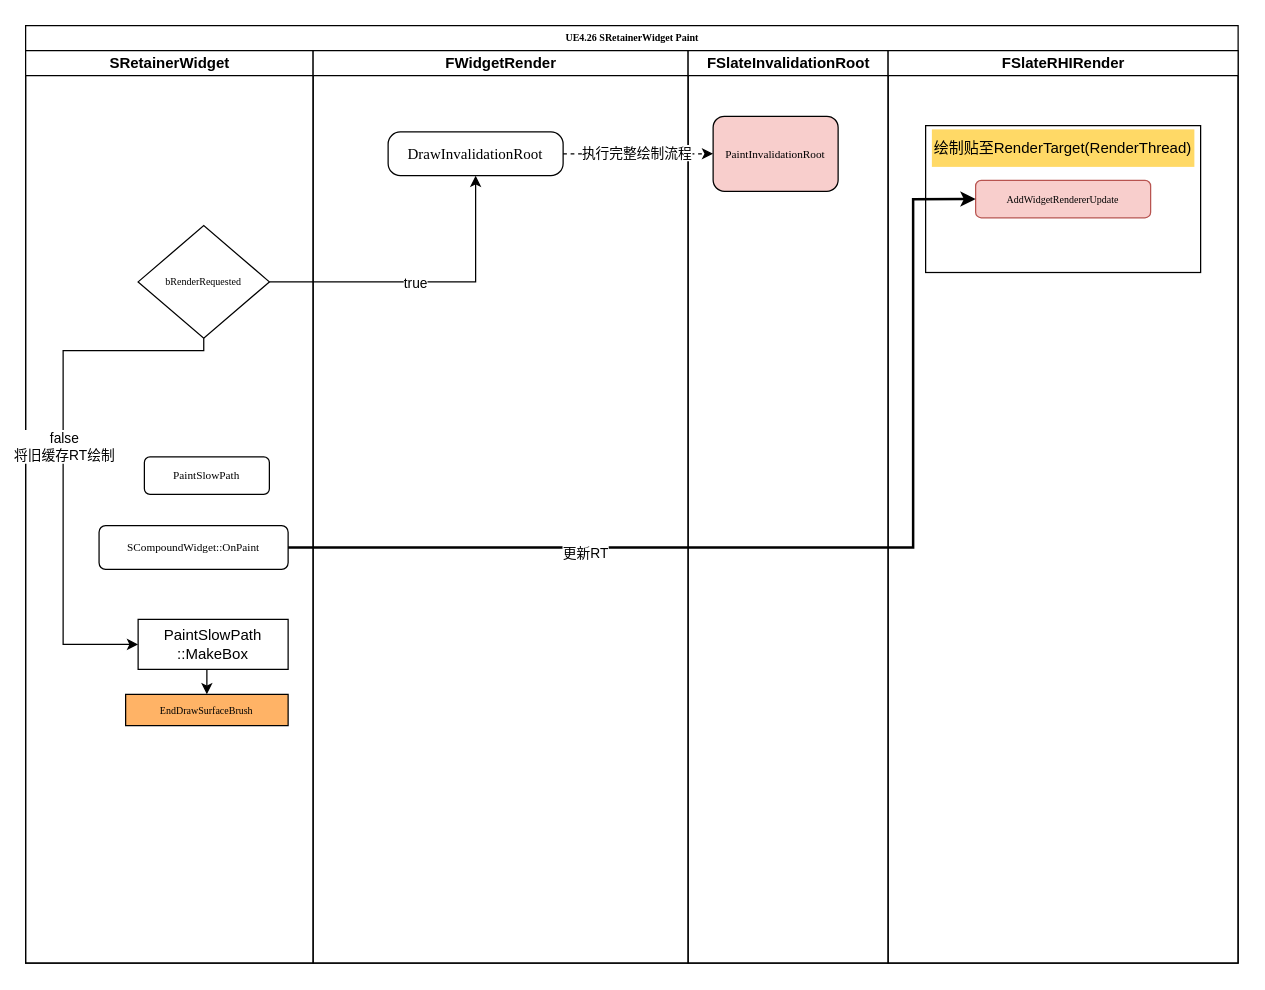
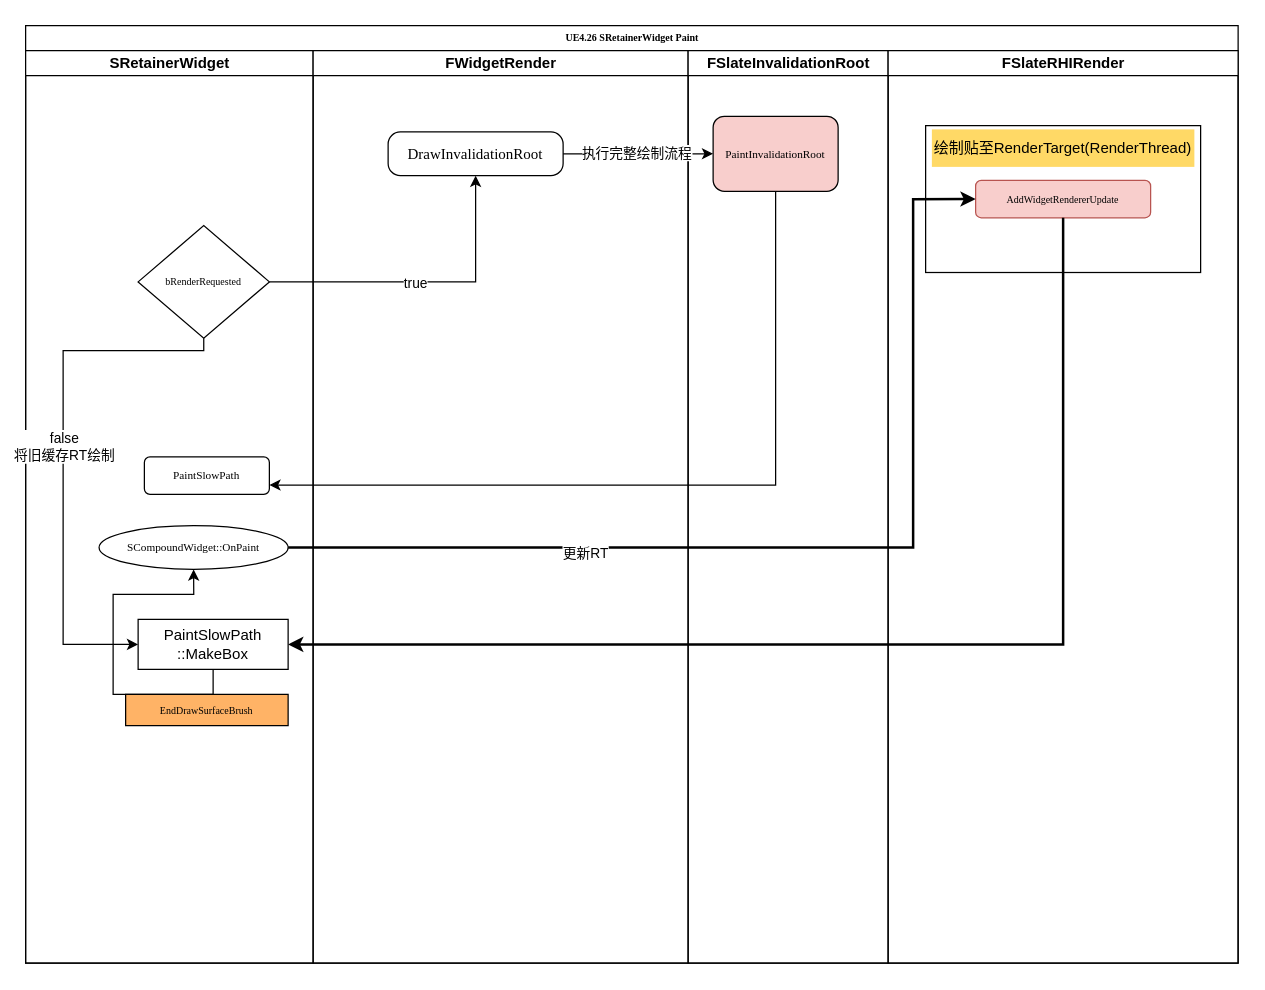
- <mxCell id="22" style="edgeStyle=orthogonalEdgeStyle;rounded=0;orthogonalLoop=1;jettySize=auto;html=1;exitX=1;exitY=0.5;exitDx=0;exitDy=0;entryX=0;entryY=0.5;entryDx=0;entryDy=0;dashed=1;" edge="1" parent="2" source="13" target="15"><mxGeometry relative="1" as="geometry" /></mxCell>
+ <mxCell id="22" style="edgeStyle=orthogonalEdgeStyle;rounded=0;orthogonalLoop=1;jettySize=auto;html=1;exitX=1;exitY=0.5;exitDx=0;exitDy=0;entryX=0;entryY=0.5;entryDx=0;entryDy=0;" edge="1" parent="2" source="13" target="15"><mxGeometry relative="1" as="geometry" /></mxCell>
+ <mxCell id="24" style="edgeStyle=orthogonalEdgeStyle;rounded=0;orthogonalLoop=1;jettySize=auto;html=1;exitX=0.5;exitY=1;exitDx=0;exitDy=0;entryX=1;entryY=0.75;entryDx=0;entryDy=0;" edge="1" parent="2" source="15" target="5"><mxGeometry relative="1" as="geometry" /></mxCell>
- <mxCell id="6" value="&lt;font face=&quot;Verdana&quot; style=&quot;font-size: 9px;&quot;&gt;SCompoundWidget::OnPaint&lt;/font&gt;" style="rounded=1;whiteSpace=wrap;html=1;shadow=0;labelBackgroundColor=none;strokeWidth=1;fontFamily=Verdana;fontSize=8;align=center;" vertex="1" parent="3"><mxGeometry x="58.75" y="380" width="151.25" height="35" as="geometry" /></mxCell>
+ <mxCell id="6" value="&lt;font face=&quot;Verdana&quot; style=&quot;font-size: 9px;&quot;&gt;SCompoundWidget::OnPaint&lt;/font&gt;" style="ellipse;whiteSpace=wrap;html=1;shadow=0;labelBackgroundColor=none;strokeWidth=1;fontFamily=Verdana;fontSize=8;align=center;" vertex="1" parent="3"><mxGeometry x="58.75" y="380" width="151.25" height="35" as="geometry" /></mxCell>
+ <mxCell id="25" style="edgeStyle=orthogonalEdgeStyle;rounded=0;orthogonalLoop=1;jettySize=auto;html=1;exitX=0.5;exitY=1;exitDx=0;exitDy=0;entryX=1;entryY=0.5;entryDx=0;entryDy=0;strokeWidth=2;" edge="1" parent="2" source="18" target="11"><mxGeometry relative="1" as="geometry" /></mxCell>
- <mxCell id="10" style="edgeStyle=orthogonalEdgeStyle;rounded=0;orthogonalLoop=1;jettySize=auto;html=1;exitX=0.5;exitY=1;exitDx=0;exitDy=0;entryX=0.5;entryY=0;entryDx=0;entryDy=0;" edge="1" parent="3" source="11" target="7"><mxGeometry relative="1" as="geometry" /></mxCell>
+ <mxCell id="10" style="edgeStyle=orthogonalEdgeStyle;rounded=0;orthogonalLoop=1;jettySize=auto;html=1;exitX=0.5;exitY=1;exitDx=0;exitDy=0;" edge="1" parent="3" source="11" target="6"><mxGeometry relative="1" as="geometry" /></mxCell>
